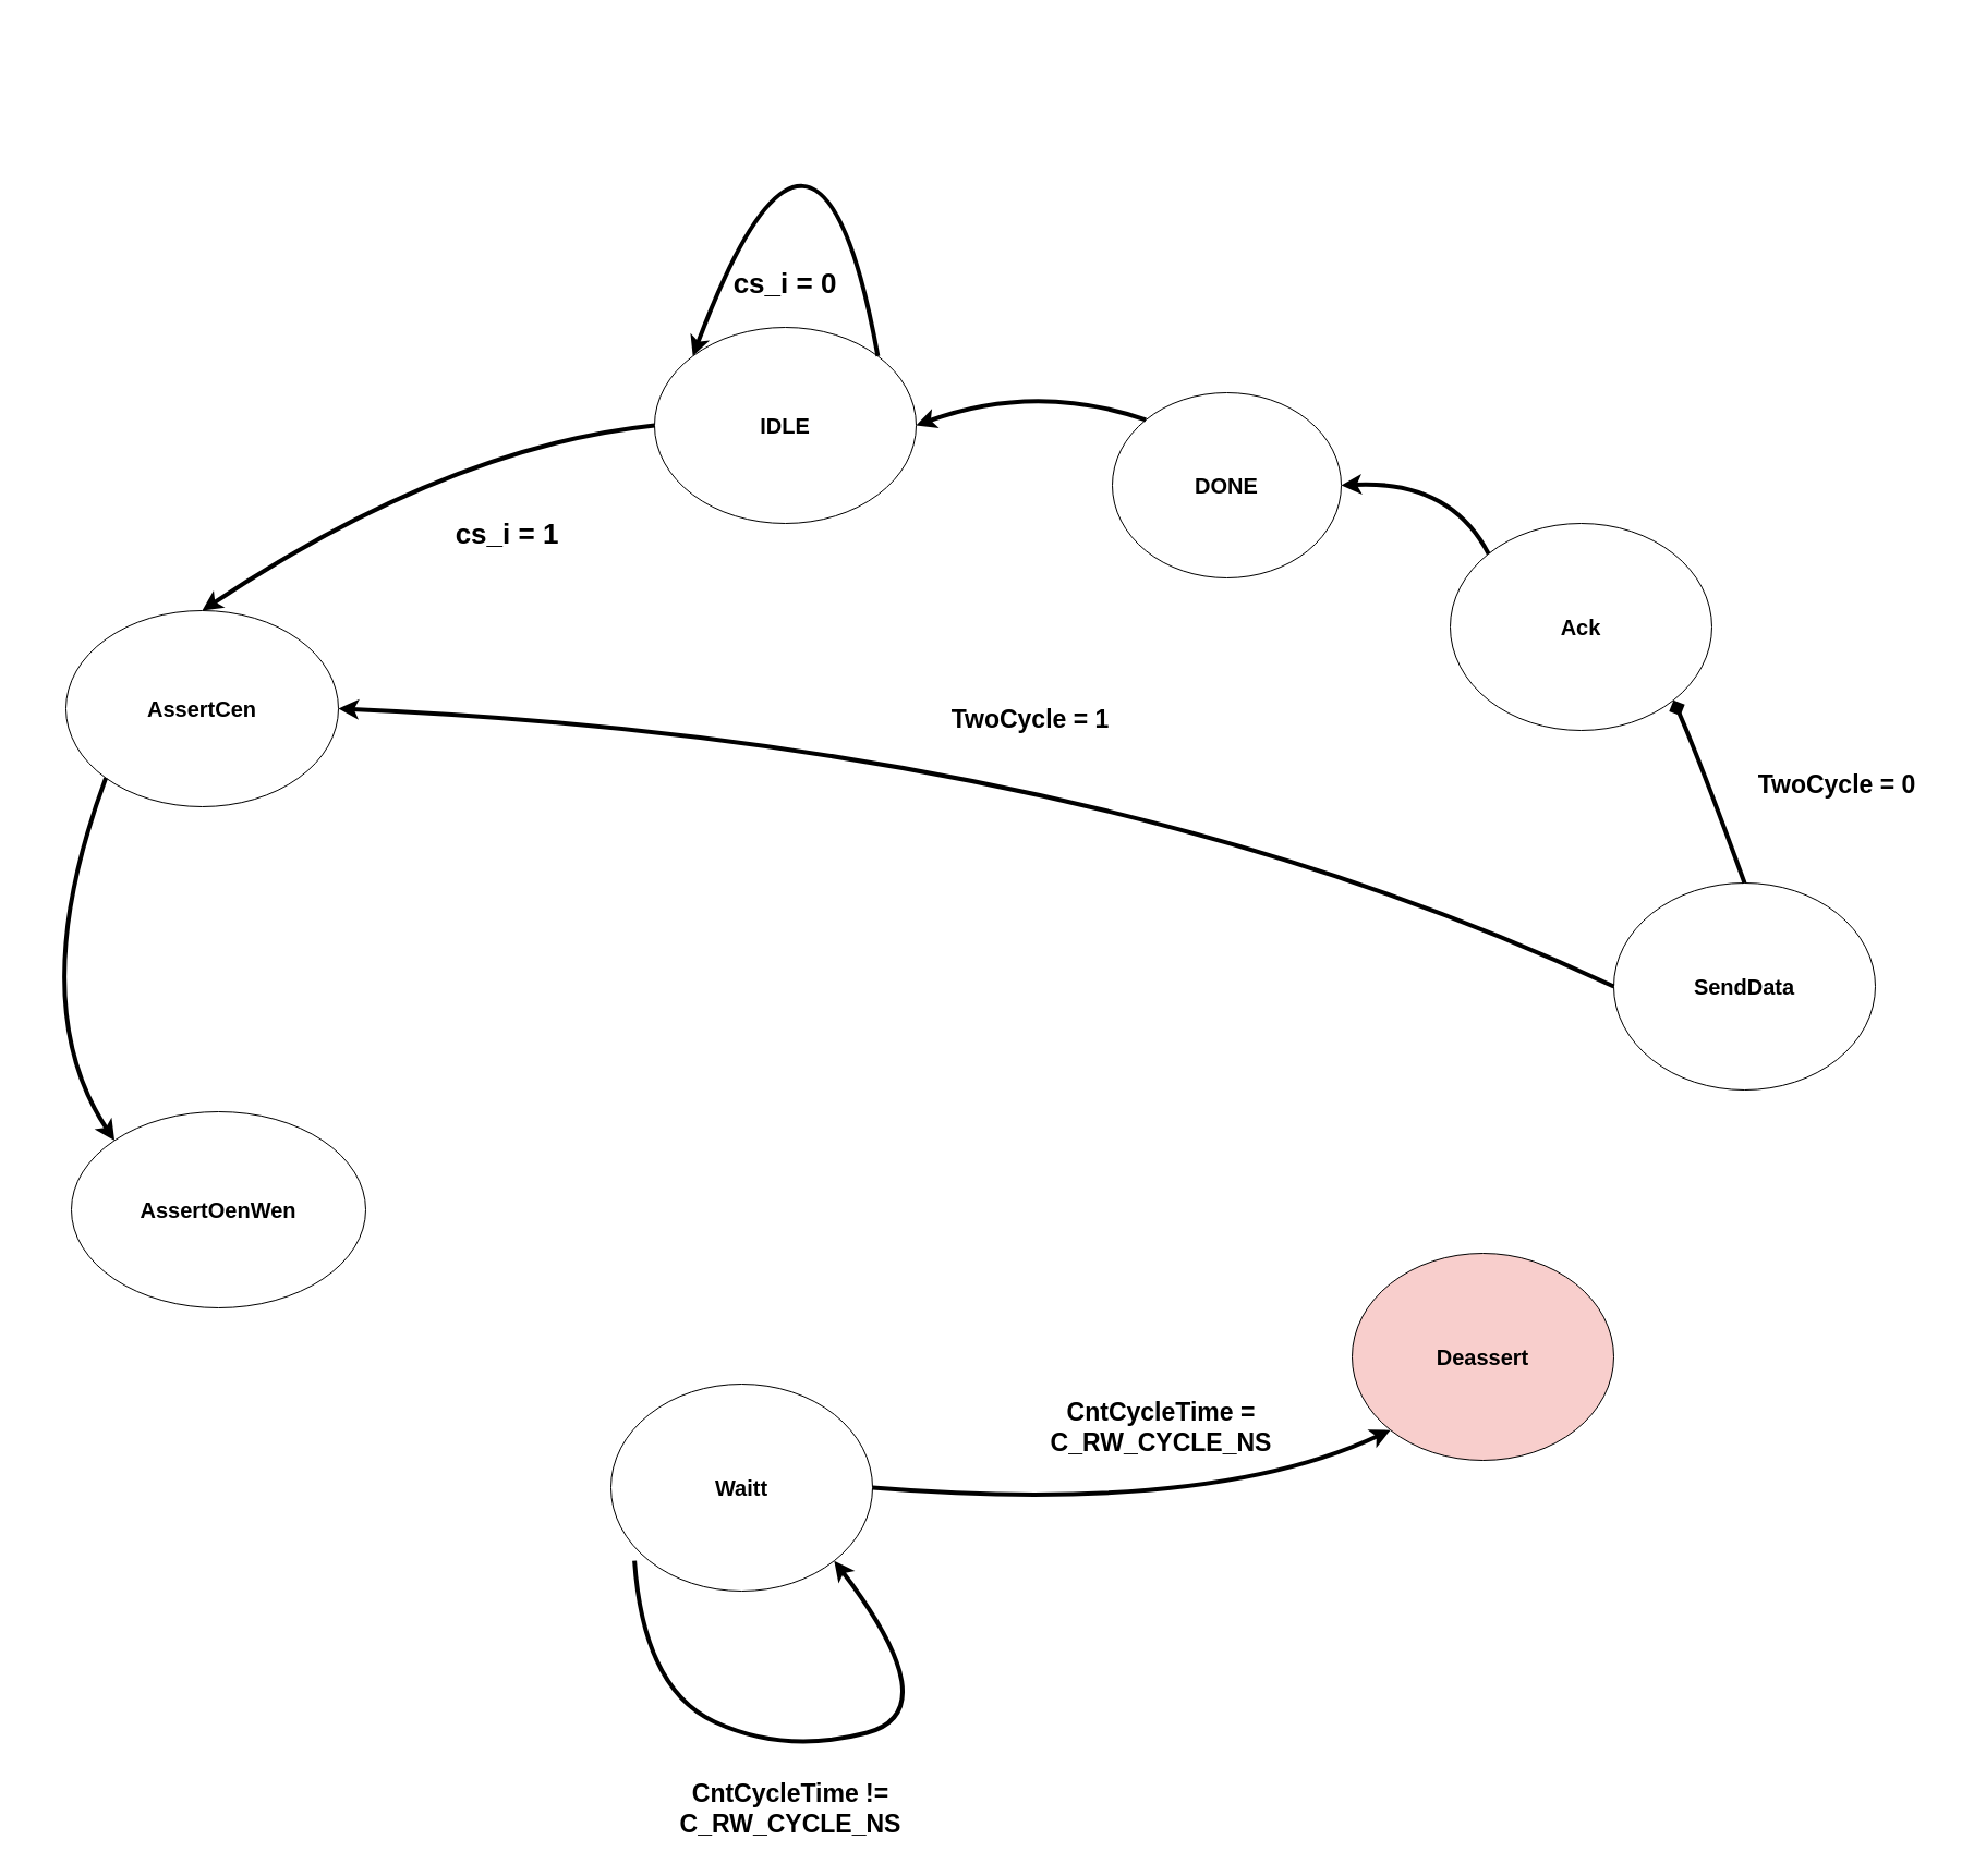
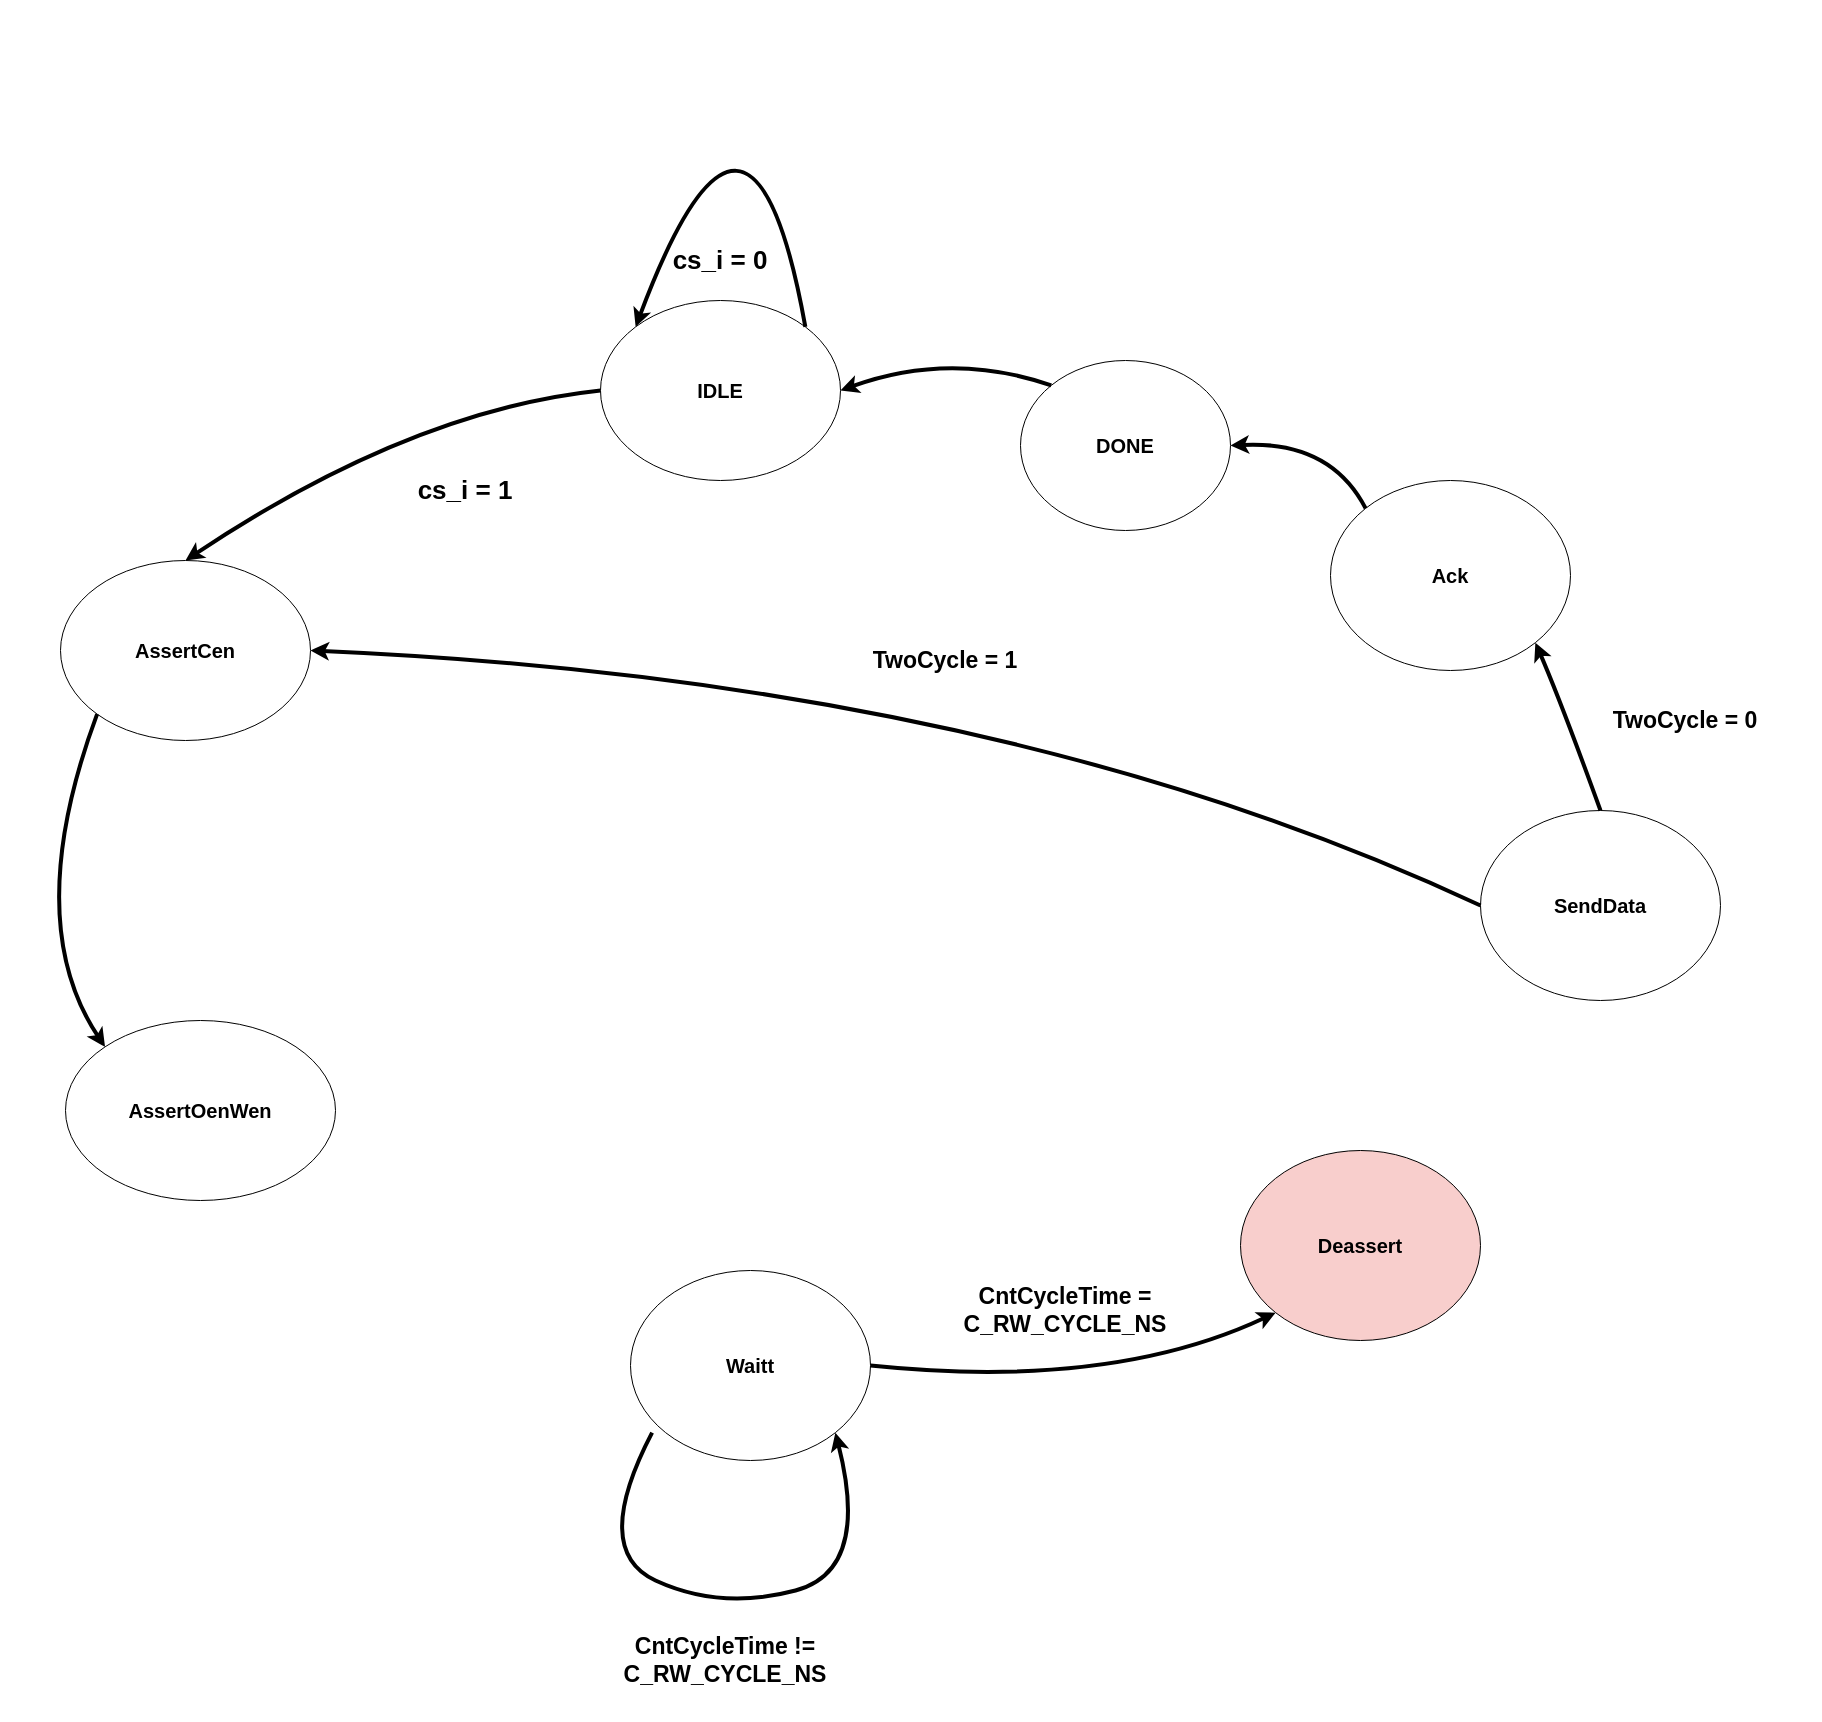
- <mxCell id="13" value="" style="endArrow=diamond;html=1;exitX=0.5;exitY=0;exitDx=0;exitDy=0;curved=1;strokeWidth=4;entryX=1;entryY=1;entryDx=0;entryDy=0;fontStyle=1;" edge="1" parent="1" source="9" target="11"><mxGeometry width="50" height="50" relative="1" as="geometry"><mxPoint x="1400" y="860" as="sourcePoint" /><mxPoint x="1420" y="630" as="targetPoint" /><Array as="points"><mxPoint x="1560" y="700" /></Array></mxGeometry></mxCell>
+ <mxCell id="13" value="" style="endArrow=classic;html=1;exitX=0.5;exitY=0;exitDx=0;exitDy=0;curved=1;strokeWidth=4;entryX=1;entryY=1;entryDx=0;entryDy=0;fontStyle=1" edge="1" parent="1" source="9" target="11"><mxGeometry width="50" height="50" relative="1" as="geometry"><mxPoint x="1400" y="860" as="sourcePoint" /><mxPoint x="1420" y="630" as="targetPoint" /><Array as="points"><mxPoint x="1560" y="700" /></Array></mxGeometry></mxCell>
- <mxCell id="5" value="&lt;font style=&quot;font-size: 20px;&quot;&gt;Waitt&lt;/font&gt;" style="ellipse;whiteSpace=wrap;html=1;fontStyle=1" vertex="1" parent="1"><mxGeometry x="560" y="1270" width="240" height="190" as="geometry" /></mxCell>
+ <mxCell id="5" value="&lt;font style=&quot;font-size: 20px;&quot;&gt;Waitt&lt;/font&gt;" style="ellipse;whiteSpace=wrap;html=1;fontStyle=1" vertex="1" parent="1"><mxGeometry x="630" y="1270" width="240" height="190" as="geometry" /></mxCell>
